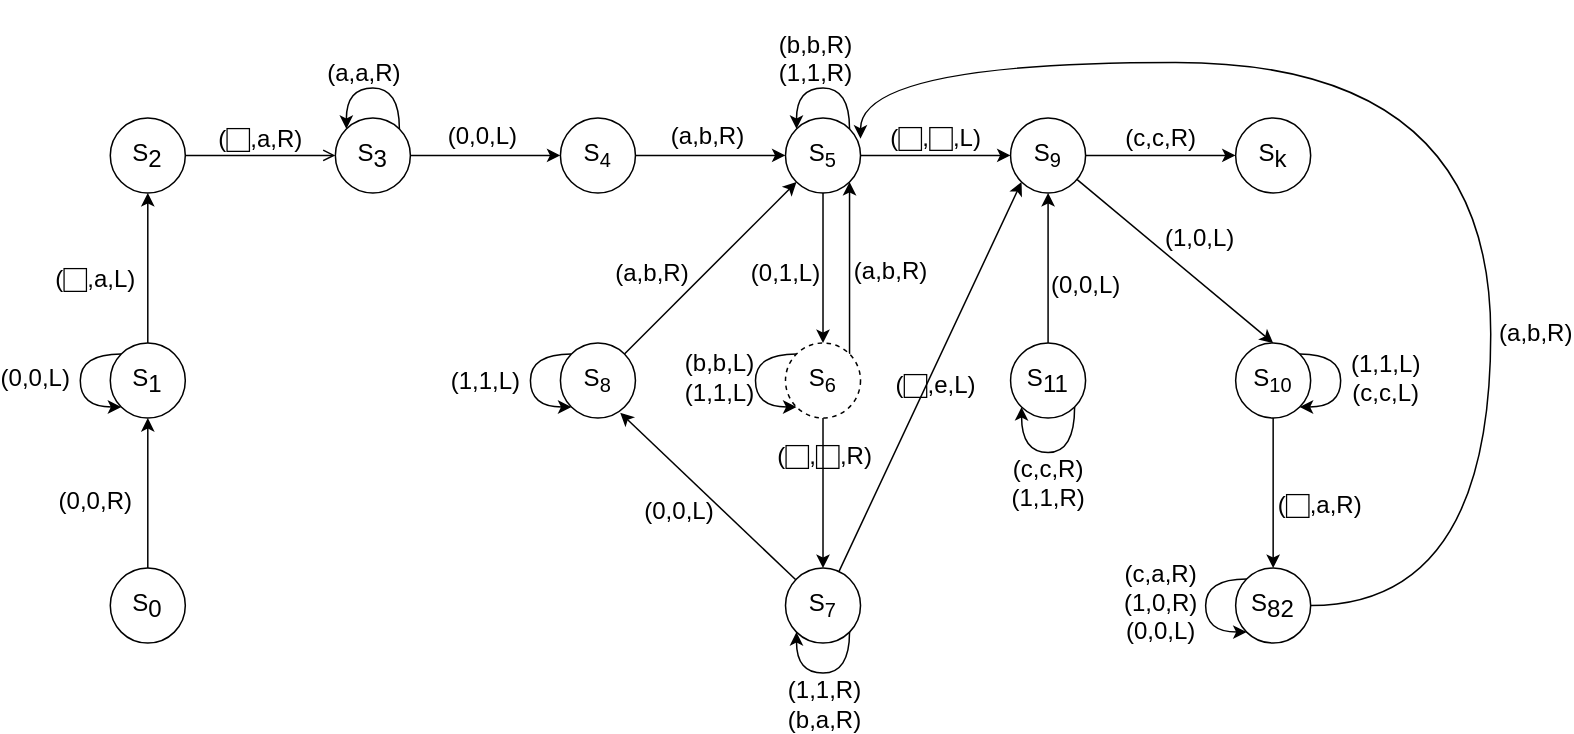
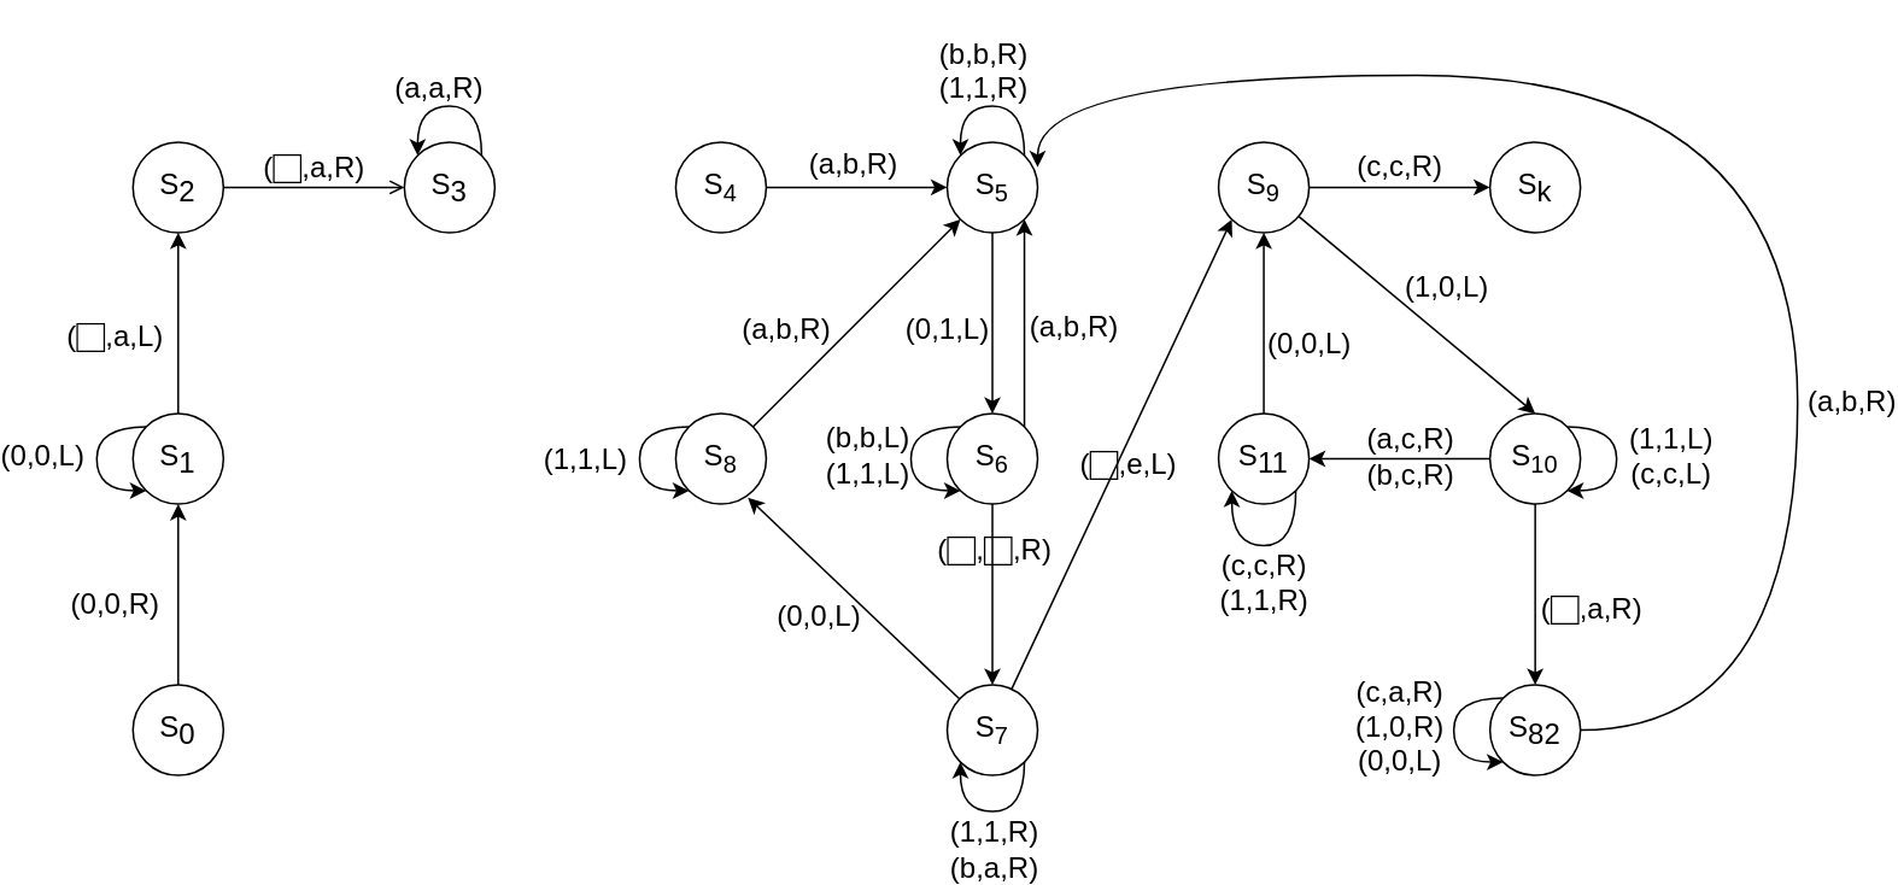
- <mxCell id="45" value="&lt;font style=&quot;font-size: 23px;&quot;&gt;&lt;font style=&quot;font-size: 22px;&quot;&gt;&lt;font style=&quot;font-size: 21px;&quot;&gt;&lt;font style=&quot;font-size: 20px;&quot;&gt;&lt;font style=&quot;font-size: 19px;&quot;&gt;&lt;font style=&quot;font-size: 18px;&quot;&gt;&lt;font style=&quot;font-size: 17px;&quot;&gt;&lt;font style=&quot;font-size: 16px;&quot;&gt;&lt;font style=&quot;font-size: 15px;&quot;&gt;&lt;font style=&quot;font-size: 16px;&quot;&gt;(0,0,L)&lt;/font&gt;&lt;/font&gt;&lt;/font&gt;&lt;/font&gt;&lt;/font&gt;&lt;/font&gt;&lt;/font&gt;&lt;/font&gt;&lt;/font&gt;&lt;/font&gt;" style="edgeStyle=orthogonalEdgeStyle;rounded=0;orthogonalLoop=1;jettySize=auto;html=1;fontSize=24;labelBackgroundColor=none;entryX=0;entryY=0.5;entryDx=0;entryDy=0;exitX=1;exitY=0.5;exitDx=0;exitDy=0;" edge="1" parent="1" source="9" target="10"><mxGeometry x="-0.032" y="15" relative="1" as="geometry"><mxPoint x="-200" y="92" as="sourcePoint" /><mxPoint x="-100" y="92" as="targetPoint" /><mxPoint as="offset" /></mxGeometry></mxCell>
- <mxCell id="12" value="&lt;br&gt;&lt;font style=&quot;font-size: 23px;&quot;&gt;&lt;font style=&quot;font-size: 22px;&quot;&gt;&lt;font style=&quot;font-size: 21px;&quot;&gt;&lt;font style=&quot;font-size: 20px;&quot;&gt;&lt;font style=&quot;font-size: 19px;&quot;&gt;&lt;font style=&quot;font-size: 18px;&quot;&gt;&lt;font style=&quot;font-size: 17px;&quot;&gt;&lt;font style=&quot;font-size: 16px;&quot;&gt;&lt;font style=&quot;font-size: 15px;&quot;&gt;&lt;font style=&quot;font-size: 16px;&quot;&gt;(&lt;/font&gt;&lt;/font&gt;&lt;/font&gt;&lt;/font&gt;&lt;/font&gt;&lt;/font&gt;&lt;/font&gt;&lt;/font&gt;&lt;/font&gt;&lt;/font&gt;&lt;span style=&quot;font-weight: normal;&quot;&gt;&lt;font style=&quot;font-size: 35px;&quot;&gt;&lt;font style=&quot;font-size: 34px;&quot;&gt;&lt;font style=&quot;font-size: 33px;&quot;&gt;&lt;font style=&quot;font-size: 32px;&quot;&gt;&lt;font style=&quot;font-size: 31px;&quot;&gt;&lt;font style=&quot;font-size: 30px;&quot;&gt;&lt;font style=&quot;font-size: 29px;&quot;&gt;&lt;font style=&quot;font-size: 28px;&quot;&gt;&lt;font style=&quot;font-size: 27px;&quot;&gt;&lt;font style=&quot;font-size: 26px;&quot;&gt;&lt;font style=&quot;font-size: 25px;&quot;&gt;&lt;font style=&quot;font-size: 24px;&quot;&gt;&lt;font style=&quot;font-size: 23px;&quot;&gt;&lt;font style=&quot;font-size: 22px;&quot;&gt;&lt;font style=&quot;font-size: 21px;&quot;&gt;&lt;font style=&quot;font-size: 20px;&quot;&gt;&lt;font style=&quot;font-size: 19px;&quot;&gt;&lt;font style=&quot;font-size: 18px;&quot;&gt;&lt;font style=&quot;font-size: 17px;&quot;&gt;&lt;font style=&quot;font-size: 16px;&quot;&gt;⬜︎&lt;/font&gt;&lt;/font&gt;&lt;/font&gt;&lt;/font&gt;&lt;/font&gt;&lt;/font&gt;&lt;/font&gt;&lt;/font&gt;&lt;/font&gt;&lt;/font&gt;&lt;/font&gt;&lt;/font&gt;&lt;/font&gt;&lt;/font&gt;&lt;/font&gt;&lt;/font&gt;&lt;/font&gt;&lt;/font&gt;&lt;/font&gt;&lt;/font&gt;&lt;/span&gt;&lt;font style=&quot;font-size: 23px;&quot;&gt;&lt;font style=&quot;font-size: 22px;&quot;&gt;&lt;font style=&quot;font-size: 21px;&quot;&gt;&lt;font style=&quot;font-size: 20px;&quot;&gt;&lt;font style=&quot;font-size: 19px;&quot;&gt;&lt;font style=&quot;font-size: 18px;&quot;&gt;&lt;font style=&quot;font-size: 17px;&quot;&gt;&lt;font style=&quot;font-size: 16px;&quot;&gt;&lt;font style=&quot;font-size: 15px;&quot;&gt;&lt;font style=&quot;font-size: 16px;&quot;&gt;,&lt;/font&gt;&lt;/font&gt;&lt;/font&gt;&lt;/font&gt;&lt;/font&gt;&lt;/font&gt;&lt;/font&gt;&lt;/font&gt;&lt;/font&gt;&lt;/font&gt;&lt;font style=&quot;font-size: 35px;&quot;&gt;&lt;font style=&quot;font-size: 34px;&quot;&gt;&lt;font style=&quot;font-size: 33px;&quot;&gt;&lt;font style=&quot;font-size: 32px;&quot;&gt;&lt;font style=&quot;font-size: 31px;&quot;&gt;&lt;font style=&quot;font-size: 30px;&quot;&gt;&lt;font style=&quot;font-size: 29px;&quot;&gt;&lt;font style=&quot;font-size: 28px;&quot;&gt;&lt;font style=&quot;font-size: 27px;&quot;&gt;&lt;font style=&quot;font-size: 26px;&quot;&gt;&lt;font style=&quot;font-size: 25px;&quot;&gt;&lt;font style=&quot;font-size: 24px;&quot;&gt;&lt;font style=&quot;font-size: 23px;&quot;&gt;&lt;font style=&quot;font-size: 22px;&quot;&gt;&lt;font style=&quot;font-size: 21px;&quot;&gt;&lt;font style=&quot;font-size: 20px;&quot;&gt;&lt;font style=&quot;font-size: 19px;&quot;&gt;&lt;font style=&quot;font-size: 18px;&quot;&gt;&lt;font style=&quot;font-size: 17px;&quot;&gt;&lt;font style=&quot;font-size: 16px;&quot;&gt;⬜︎&lt;/font&gt;&lt;/font&gt;&lt;/font&gt;&lt;/font&gt;&lt;/font&gt;&lt;/font&gt;&lt;/font&gt;&lt;/font&gt;&lt;/font&gt;&lt;/font&gt;&lt;/font&gt;&lt;/font&gt;&lt;/font&gt;&lt;/font&gt;&lt;/font&gt;&lt;/font&gt;&lt;/font&gt;&lt;/font&gt;&lt;/font&gt;&lt;/font&gt;&lt;font style=&quot;font-size: 23px;&quot;&gt;&lt;font style=&quot;font-size: 22px;&quot;&gt;&lt;font style=&quot;font-size: 21px;&quot;&gt;&lt;font style=&quot;font-size: 20px;&quot;&gt;&lt;font style=&quot;font-size: 19px;&quot;&gt;&lt;font style=&quot;font-size: 18px;&quot;&gt;&lt;font style=&quot;font-size: 17px;&quot;&gt;&lt;font style=&quot;font-size: 16px;&quot;&gt;&lt;font style=&quot;font-size: 15px;&quot;&gt;&lt;font style=&quot;font-size: 16px;&quot;&gt;,L)&lt;/font&gt;&lt;/font&gt;&lt;/font&gt;&lt;/font&gt;&lt;/font&gt;&lt;/font&gt;&lt;/font&gt;&lt;/font&gt;&lt;/font&gt;&lt;/font&gt;" style="edgeStyle=none;rounded=0;orthogonalLoop=1;jettySize=auto;html=1;labelBackgroundColor=none;fontSize=16;entryX=0;entryY=0.5;entryDx=0;entryDy=0;spacingTop=7;exitX=1;exitY=0.5;exitDx=0;exitDy=0;" edge="1" parent="1" source="14" target="28"><mxGeometry y="32" relative="1" as="geometry"><mxPoint x="590" y="110" as="sourcePoint" /><mxPoint x="510" y="347" as="targetPoint" /><mxPoint as="offset" /></mxGeometry></mxCell>
- <mxCell id="20" value="S&lt;sub&gt;6&lt;/sub&gt;" style="ellipse;whiteSpace=wrap;html=1;aspect=fixed;spacing=2;fontSize=16;dashed=1;" vertex="1" parent="1"><mxGeometry x="490" y="207" width="50" height="50" as="geometry" /></mxCell>
+ <mxCell id="20" value="S&lt;sub&gt;6&lt;/sub&gt;" style="ellipse;whiteSpace=wrap;html=1;aspect=fixed;spacing=2;fontSize=16;" vertex="1" parent="1"><mxGeometry x="490" y="207" width="50" height="50" as="geometry" /></mxCell>
+ <mxCell id="33" value="&lt;div&gt;(a,c,R)&lt;/div&gt;&lt;div&gt;(b,c,R)&lt;/div&gt;" style="edgeStyle=none;rounded=0;orthogonalLoop=1;jettySize=auto;html=1;entryX=1;entryY=0.5;entryDx=0;entryDy=0;labelBackgroundColor=none;fontSize=16;exitX=0;exitY=0.5;exitDx=0;exitDy=0;spacingTop=5;" edge="1" parent="1" source="36" target="39"><mxGeometry x="-0.12" y="-4" relative="1" as="geometry"><mxPoint x="740" y="310" as="sourcePoint" /><mxPoint as="offset" /></mxGeometry></mxCell>
